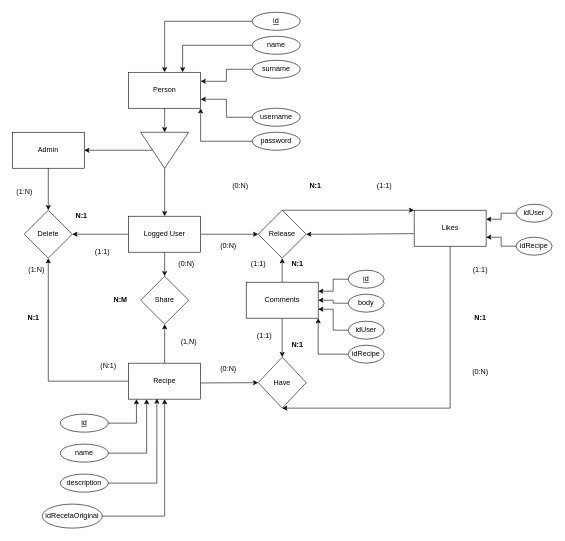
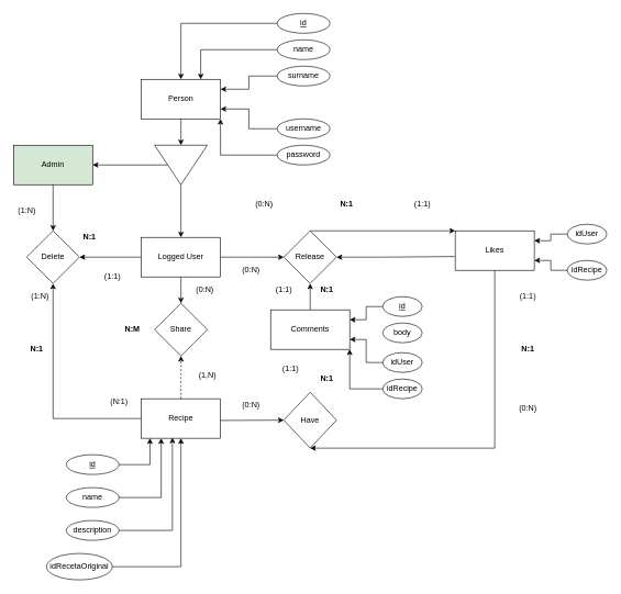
- <mxCell id="17" value="Admin" style="rounded=0;whiteSpace=wrap;html=1;" parent="1" vertex="1"><mxGeometry x="20" y="220" width="120" height="60" as="geometry" /></mxCell>
+ <mxCell id="17" value="Admin" style="rounded=0;whiteSpace=wrap;html=1;fillColor=#d5e8d4;" parent="1" vertex="1"><mxGeometry x="20" y="220" width="120" height="60" as="geometry" /></mxCell>
- <mxCell id="68" style="edgeStyle=orthogonalEdgeStyle;rounded=0;orthogonalLoop=1;jettySize=auto;html=1;entryX=1;entryY=0.5;entryDx=0;entryDy=0;" parent="1" source="69" target="10" edge="1"><mxGeometry relative="1" as="geometry" /></mxCell>
- <mxCell id="15" style="edgeStyle=orthogonalEdgeStyle;rounded=0;orthogonalLoop=1;jettySize=auto;html=1;entryX=0.5;entryY=1;entryDx=0;entryDy=0;fontColor=#000000;" parent="1" source="16" target="7" edge="1"><mxGeometry relative="1" as="geometry" /></mxCell>
+ <mxCell id="15" style="edgeStyle=orthogonalEdgeStyle;rounded=0;orthogonalLoop=1;jettySize=auto;html=1;entryX=0.5;entryY=1;entryDx=0;entryDy=0;fontColor=#000000;dashed=1;" parent="1" source="16" target="7" edge="1"><mxGeometry relative="1" as="geometry" /></mxCell>
- <mxCell id="9" style="edgeStyle=orthogonalEdgeStyle;rounded=0;orthogonalLoop=1;jettySize=auto;html=1;entryX=0.5;entryY=0;entryDx=0;entryDy=0;fontColor=#000000;" parent="1" source="10" target="11" edge="1"><mxGeometry relative="1" as="geometry" /></mxCell>
